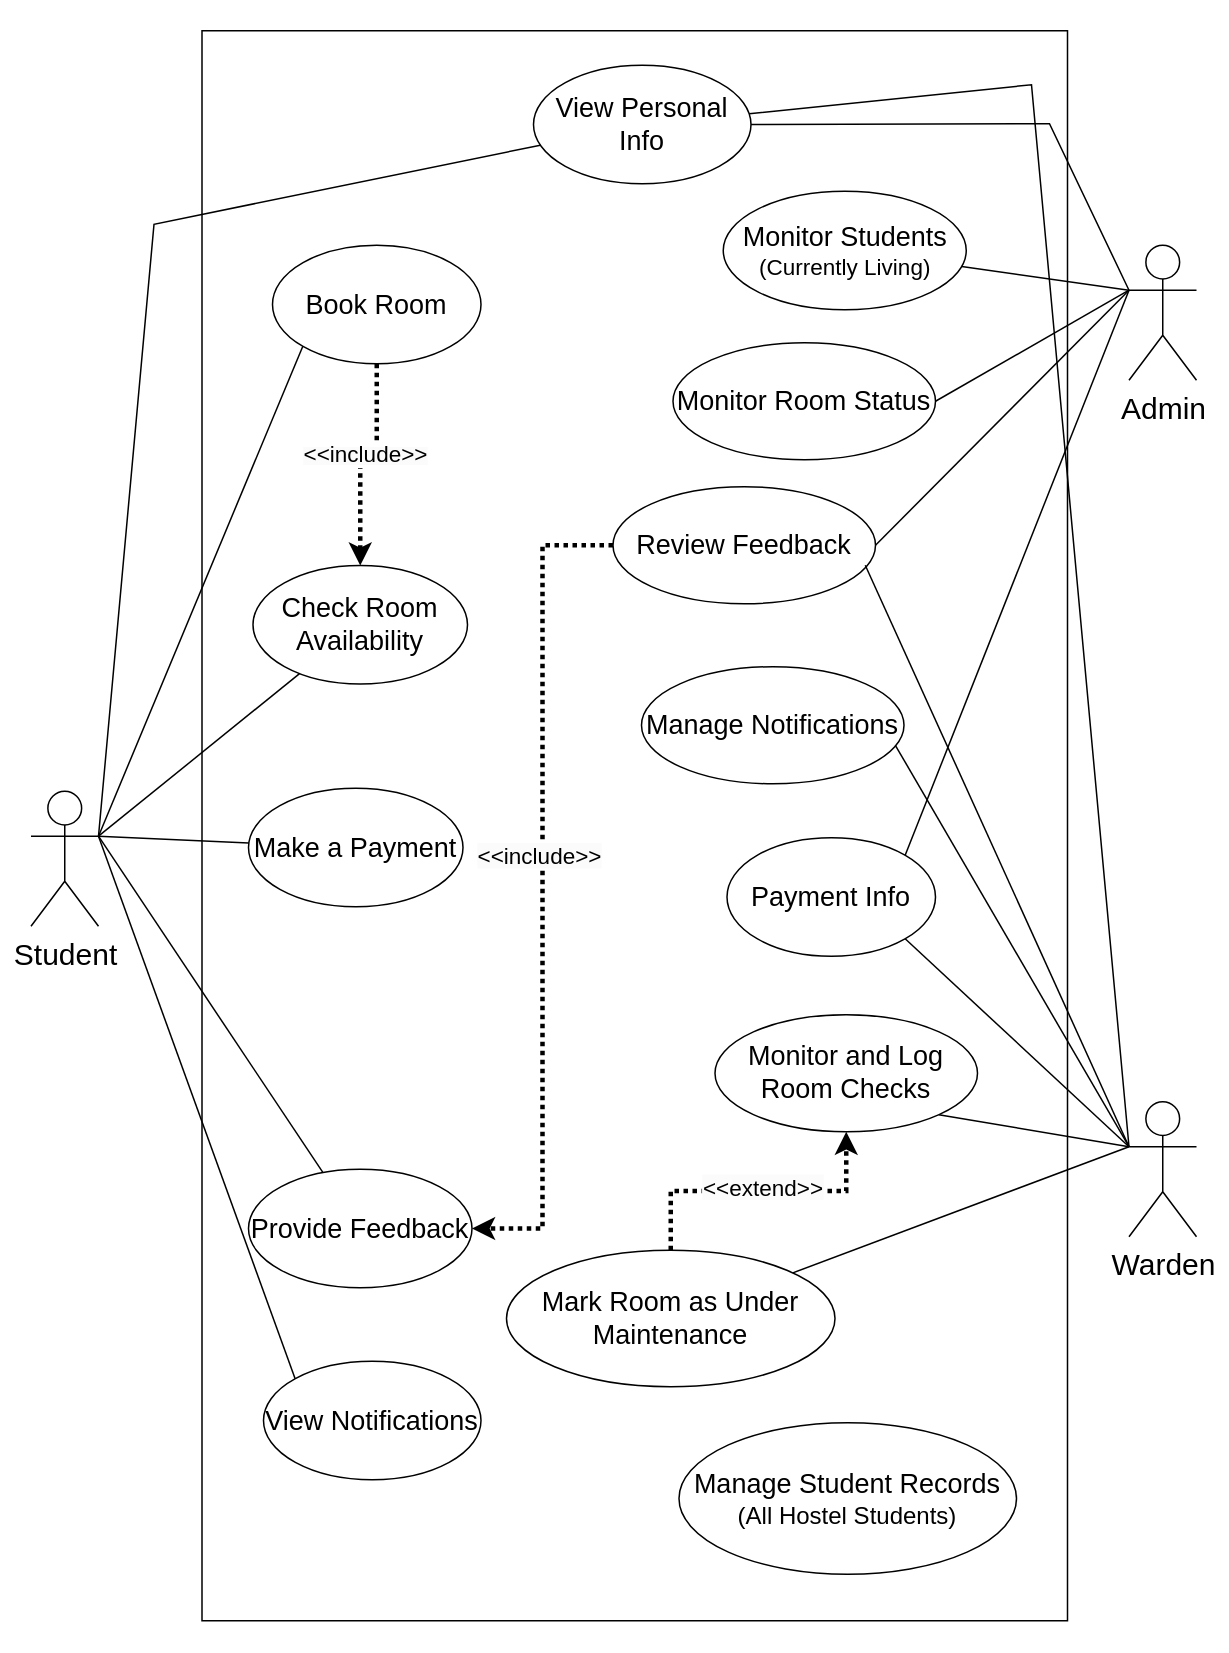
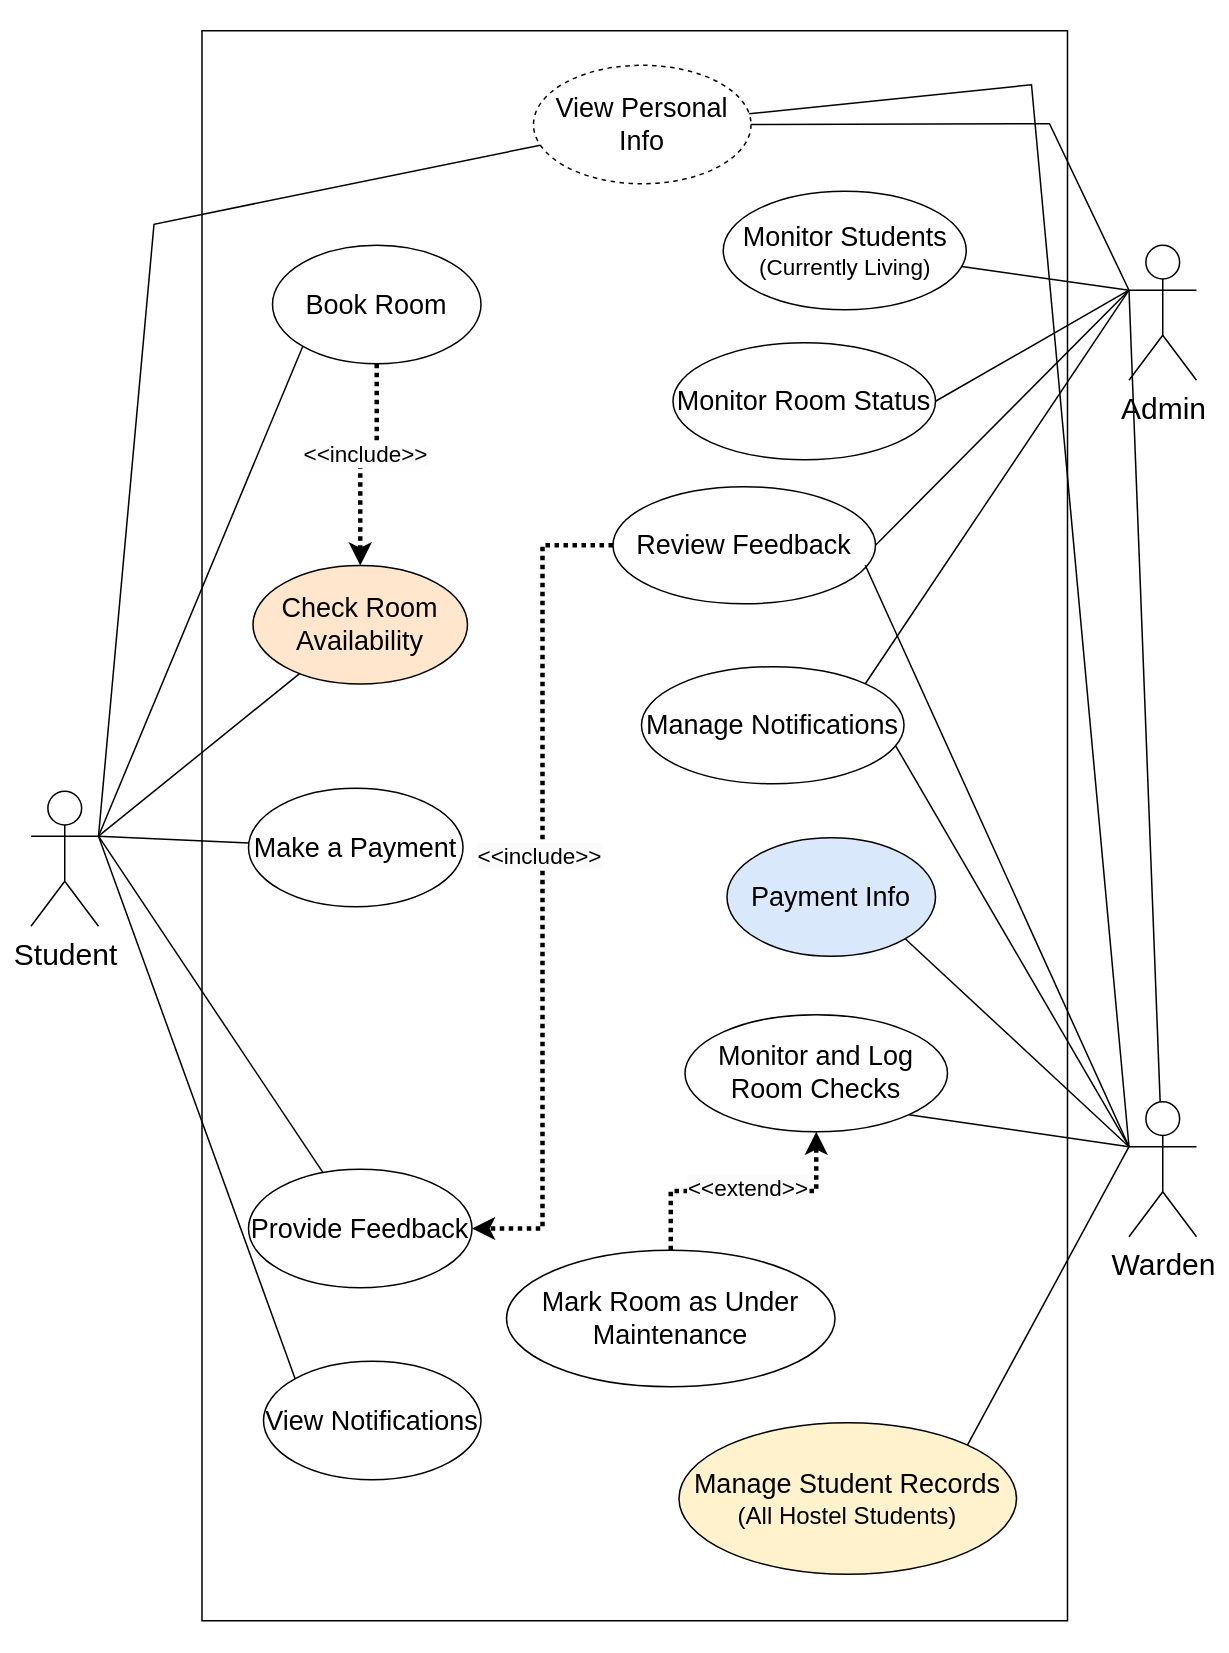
- <mxCell id="6" value="&lt;font style=&quot;font-size: 18px;&quot;&gt;View Personal Info&lt;/font&gt;" style="ellipse;whiteSpace=wrap;html=1;" parent="1" vertex="1"><mxGeometry x="355" y="43" width="145" height="79" as="geometry" /></mxCell>
+ <mxCell id="6" value="&lt;font style=&quot;font-size: 18px;&quot;&gt;View Personal Info&lt;/font&gt;" style="ellipse;whiteSpace=wrap;html=1;dashed=1;" parent="1" vertex="1"><mxGeometry x="355" y="43" width="145" height="79" as="geometry" /></mxCell>
+ <mxCell id="37" value="" style="endArrow=none;html=1;rounded=0;exitX=0;exitY=0.333;exitDx=0;exitDy=0;exitPerimeter=0;entryX=1;entryY=0;entryDx=0;entryDy=0;startFill=0;" parent="1" source="4" target="16" edge="1"><mxGeometry width="50" height="50" relative="1" as="geometry"><mxPoint x="762" y="203" as="sourcePoint" /><mxPoint x="593" y="373" as="targetPoint" /></mxGeometry></mxCell>
- <mxCell id="13" value="&lt;font style=&quot;font-size: 18px;&quot;&gt;Check Room Availability&lt;/font&gt;" style="ellipse;whiteSpace=wrap;html=1;" parent="1" vertex="1"><mxGeometry x="168" y="376.5" width="143" height="79" as="geometry" /></mxCell>
+ <mxCell id="13" value="&lt;font style=&quot;font-size: 18px;&quot;&gt;Check Room Availability&lt;/font&gt;" style="ellipse;whiteSpace=wrap;html=1;fillColor=#ffe6cc;" parent="1" vertex="1"><mxGeometry x="168" y="376.5" width="143" height="79" as="geometry" /></mxCell>
- <mxCell id="38" value="" style="endArrow=none;html=1;rounded=0;entryX=1;entryY=0;entryDx=0;entryDy=0;exitX=0;exitY=0.333;exitDx=0;exitDy=0;exitPerimeter=0;startFill=0;" parent="1" source="4" target="15" edge="1"><mxGeometry width="50" height="50" relative="1" as="geometry"><mxPoint x="751" y="214" as="sourcePoint" /><mxPoint x="632" y="572" as="targetPoint" /></mxGeometry></mxCell>
+ <mxCell id="38" value="" style="endArrow=none;html=1;rounded=0;exitX=0;exitY=0.333;exitDx=0;exitDy=0;exitPerimeter=0;startFill=0;" parent="1" source="4" target="5" edge="1"><mxGeometry width="50" height="50" relative="1" as="geometry"><mxPoint x="751" y="214" as="sourcePoint" /><mxPoint x="632" y="572" as="targetPoint" /></mxGeometry></mxCell>
- <mxCell id="15" value="&lt;font style=&quot;font-size: 18px;&quot;&gt;Payment Info&lt;/font&gt;" style="ellipse;whiteSpace=wrap;html=1;" parent="1" vertex="1"><mxGeometry x="484" y="558" width="139" height="79" as="geometry" /></mxCell>
+ <mxCell id="15" value="&lt;font style=&quot;font-size: 18px;&quot;&gt;Payment Info&lt;/font&gt;" style="ellipse;whiteSpace=wrap;html=1;fillColor=#dae8fc;" parent="1" vertex="1"><mxGeometry x="484" y="558" width="139" height="79" as="geometry" /></mxCell>
- <mxCell id="23" value="&lt;font style=&quot;font-size: 18px;&quot;&gt;Monitor and Log Room Checks&lt;/font&gt;" style="ellipse;whiteSpace=wrap;html=1;" parent="1" vertex="1"><mxGeometry x="476" y="676" width="175" height="78" as="geometry" /></mxCell>
+ <mxCell id="23" value="&lt;font style=&quot;font-size: 18px;&quot;&gt;Monitor and Log Room Checks&lt;/font&gt;" style="ellipse;whiteSpace=wrap;html=1;" parent="1" vertex="1"><mxGeometry x="456" y="676" width="175" height="78" as="geometry" /></mxCell>
- <mxCell id="44" value="" style="endArrow=none;html=1;rounded=0;exitX=0;exitY=0.333;exitDx=0;exitDy=0;exitPerimeter=0;startFill=0;" parent="1" source="5" target="26" edge="1"><mxGeometry width="50" height="50" relative="1" as="geometry"><mxPoint x="752" y="763" as="sourcePoint" /><mxPoint x="616" y="752" as="targetPoint" /></mxGeometry></mxCell>
+ <mxCell id="44" value="" style="endArrow=none;html=1;rounded=0;entryX=1;entryY=0;entryDx=0;entryDy=0;exitX=0;exitY=0.333;exitDx=0;exitDy=0;exitPerimeter=0;startFill=0;" parent="1" source="5" target="22" edge="1"><mxGeometry width="50" height="50" relative="1" as="geometry"><mxPoint x="752" y="763" as="sourcePoint" /><mxPoint x="616" y="752" as="targetPoint" /></mxGeometry></mxCell>
- <mxCell id="22" value="&lt;font style=&quot;font-size: 18px;&quot;&gt;Manage Student Records&lt;/font&gt;&lt;div&gt;&lt;font style=&quot;font-size: 16px;&quot;&gt;(All Hostel Students)&lt;/font&gt;&lt;/div&gt;" style="ellipse;whiteSpace=wrap;html=1;" parent="1" vertex="1"><mxGeometry x="452" y="948" width="225" height="101" as="geometry" /></mxCell>
+ <mxCell id="22" value="&lt;font style=&quot;font-size: 18px;&quot;&gt;Manage Student Records&lt;/font&gt;&lt;div&gt;&lt;font style=&quot;font-size: 16px;&quot;&gt;(All Hostel Students)&lt;/font&gt;&lt;/div&gt;" style="ellipse;whiteSpace=wrap;html=1;fillColor=#fff2cc;" parent="1" vertex="1"><mxGeometry x="452" y="948" width="225" height="101" as="geometry" /></mxCell>
